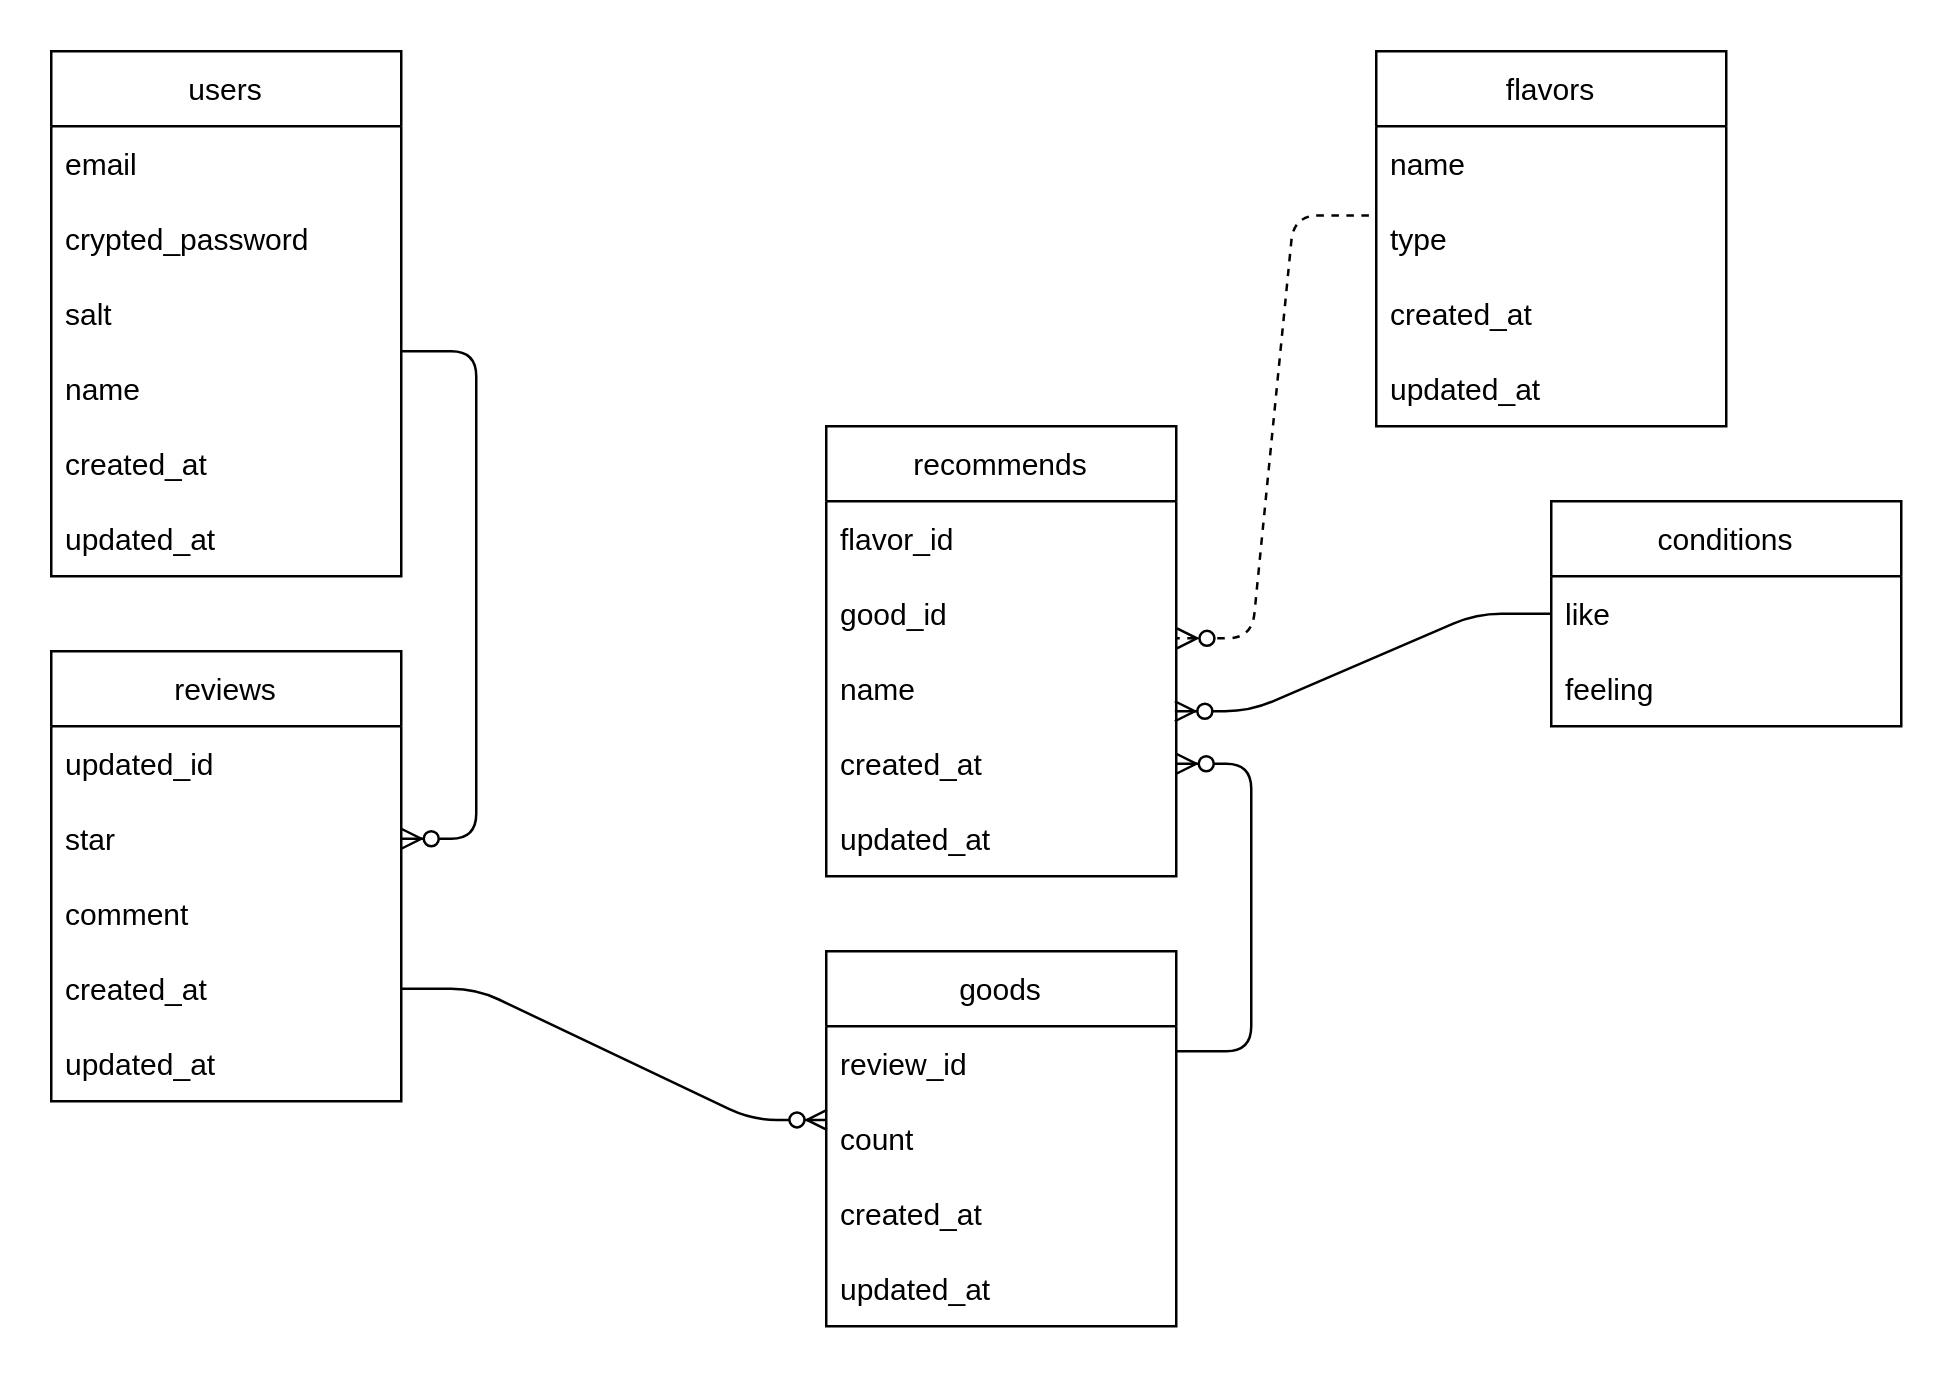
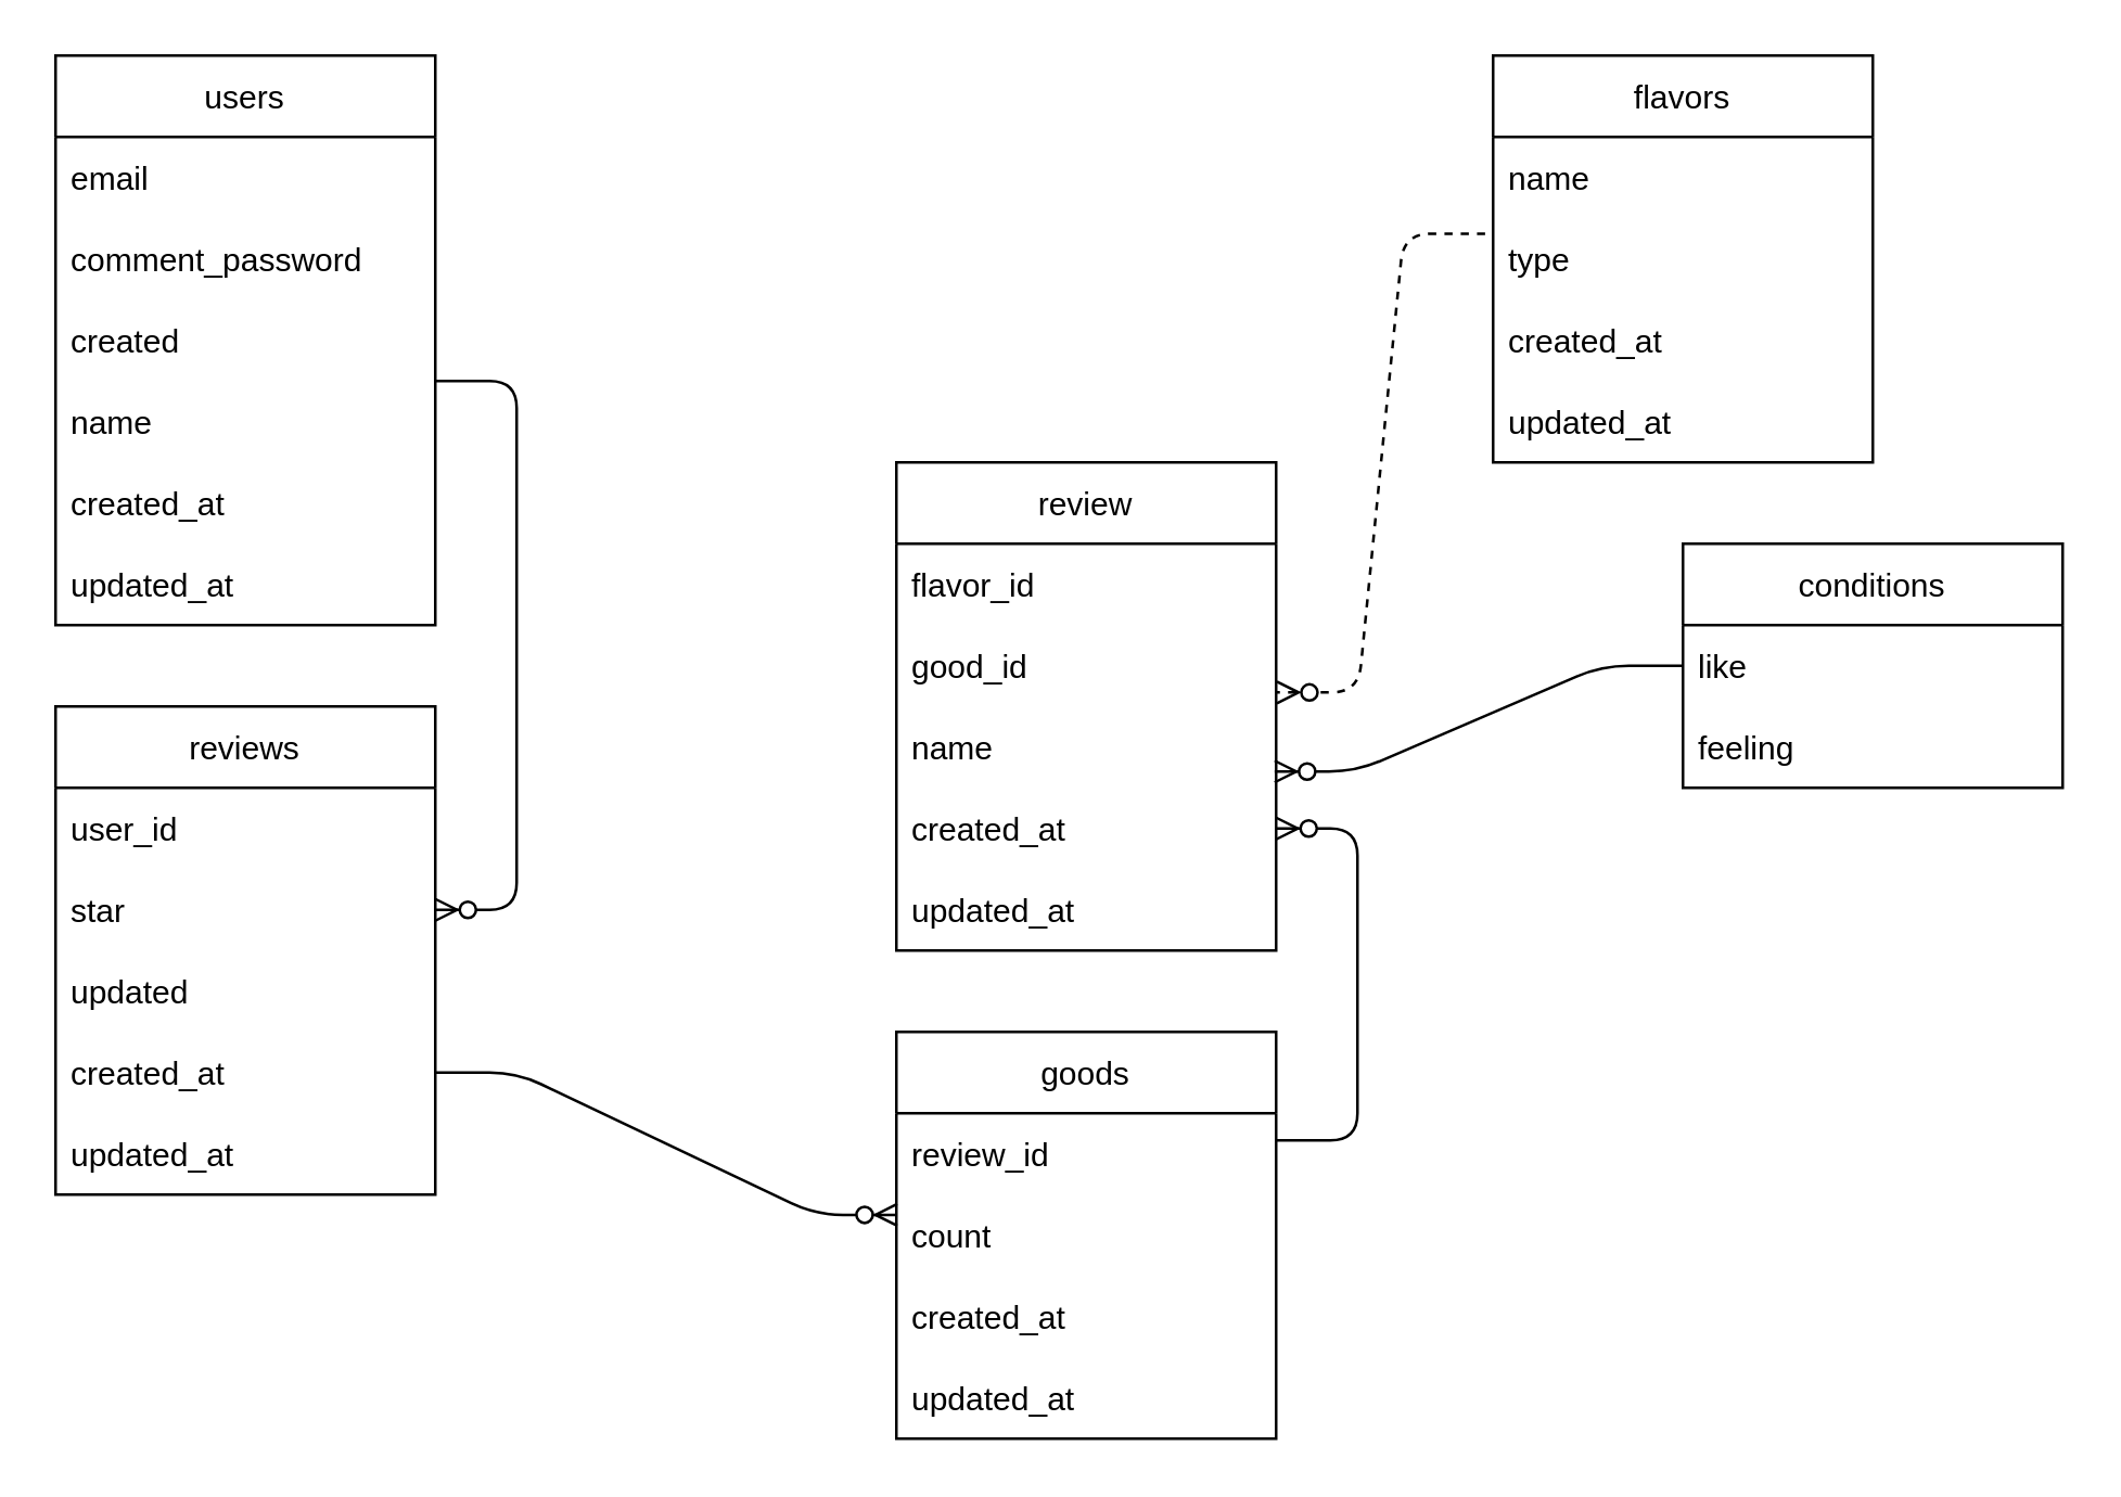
- <mxCell id="4" value="crypted_password" style="text;strokeColor=none;fillColor=none;align=left;verticalAlign=middle;spacingLeft=4;spacingRight=4;overflow=hidden;points=[[0,0.5],[1,0.5]];portConstraint=eastwest;rotatable=0;" parent="2" vertex="1"><mxGeometry y="60" width="140" height="30" as="geometry" /></mxCell>
+ <mxCell id="4" value="comment_password" style="text;strokeColor=none;fillColor=none;align=left;verticalAlign=middle;spacingLeft=4;spacingRight=4;overflow=hidden;points=[[0,0.5],[1,0.5]];portConstraint=eastwest;rotatable=0;" parent="2" vertex="1"><mxGeometry y="60" width="140" height="30" as="geometry" /></mxCell>
- <mxCell id="5" value="salt" style="text;strokeColor=none;fillColor=none;align=left;verticalAlign=middle;spacingLeft=4;spacingRight=4;overflow=hidden;points=[[0,0.5],[1,0.5]];portConstraint=eastwest;rotatable=0;" parent="2" vertex="1"><mxGeometry y="90" width="140" height="30" as="geometry" /></mxCell>
+ <mxCell id="5" value="created" style="text;strokeColor=none;fillColor=none;align=left;verticalAlign=middle;spacingLeft=4;spacingRight=4;overflow=hidden;points=[[0,0.5],[1,0.5]];portConstraint=eastwest;rotatable=0;" parent="2" vertex="1"><mxGeometry y="90" width="140" height="30" as="geometry" /></mxCell>
- <mxCell id="17" value="recommends" style="swimlane;fontStyle=0;childLayout=stackLayout;horizontal=1;startSize=30;horizontalStack=0;resizeParent=1;resizeParentMax=0;resizeLast=0;collapsible=1;marginBottom=0;" parent="1" vertex="1"><mxGeometry x="330" y="170" width="140" height="180" as="geometry" /></mxCell>
+ <mxCell id="17" value="review" style="swimlane;fontStyle=0;childLayout=stackLayout;horizontal=1;startSize=30;horizontalStack=0;resizeParent=1;resizeParentMax=0;resizeLast=0;collapsible=1;marginBottom=0;" parent="1" vertex="1"><mxGeometry x="330" y="170" width="140" height="180" as="geometry" /></mxCell>
- <mxCell id="24" value="updated_id" style="text;strokeColor=none;fillColor=none;align=left;verticalAlign=middle;spacingLeft=4;spacingRight=4;overflow=hidden;points=[[0,0.5],[1,0.5]];portConstraint=eastwest;rotatable=0;" parent="23" vertex="1"><mxGeometry y="30" width="140" height="30" as="geometry" /></mxCell>
+ <mxCell id="24" value="user_id" style="text;strokeColor=none;fillColor=none;align=left;verticalAlign=middle;spacingLeft=4;spacingRight=4;overflow=hidden;points=[[0,0.5],[1,0.5]];portConstraint=eastwest;rotatable=0;" parent="23" vertex="1"><mxGeometry y="30" width="140" height="30" as="geometry" /></mxCell>
- <mxCell id="26" value="comment" style="text;strokeColor=none;fillColor=none;align=left;verticalAlign=middle;spacingLeft=4;spacingRight=4;overflow=hidden;points=[[0,0.5],[1,0.5]];portConstraint=eastwest;rotatable=0;" parent="23" vertex="1"><mxGeometry y="90" width="140" height="30" as="geometry" /></mxCell>
+ <mxCell id="26" value="updated" style="text;strokeColor=none;fillColor=none;align=left;verticalAlign=middle;spacingLeft=4;spacingRight=4;overflow=hidden;points=[[0,0.5],[1,0.5]];portConstraint=eastwest;rotatable=0;" parent="23" vertex="1"><mxGeometry y="90" width="140" height="30" as="geometry" /></mxCell>
